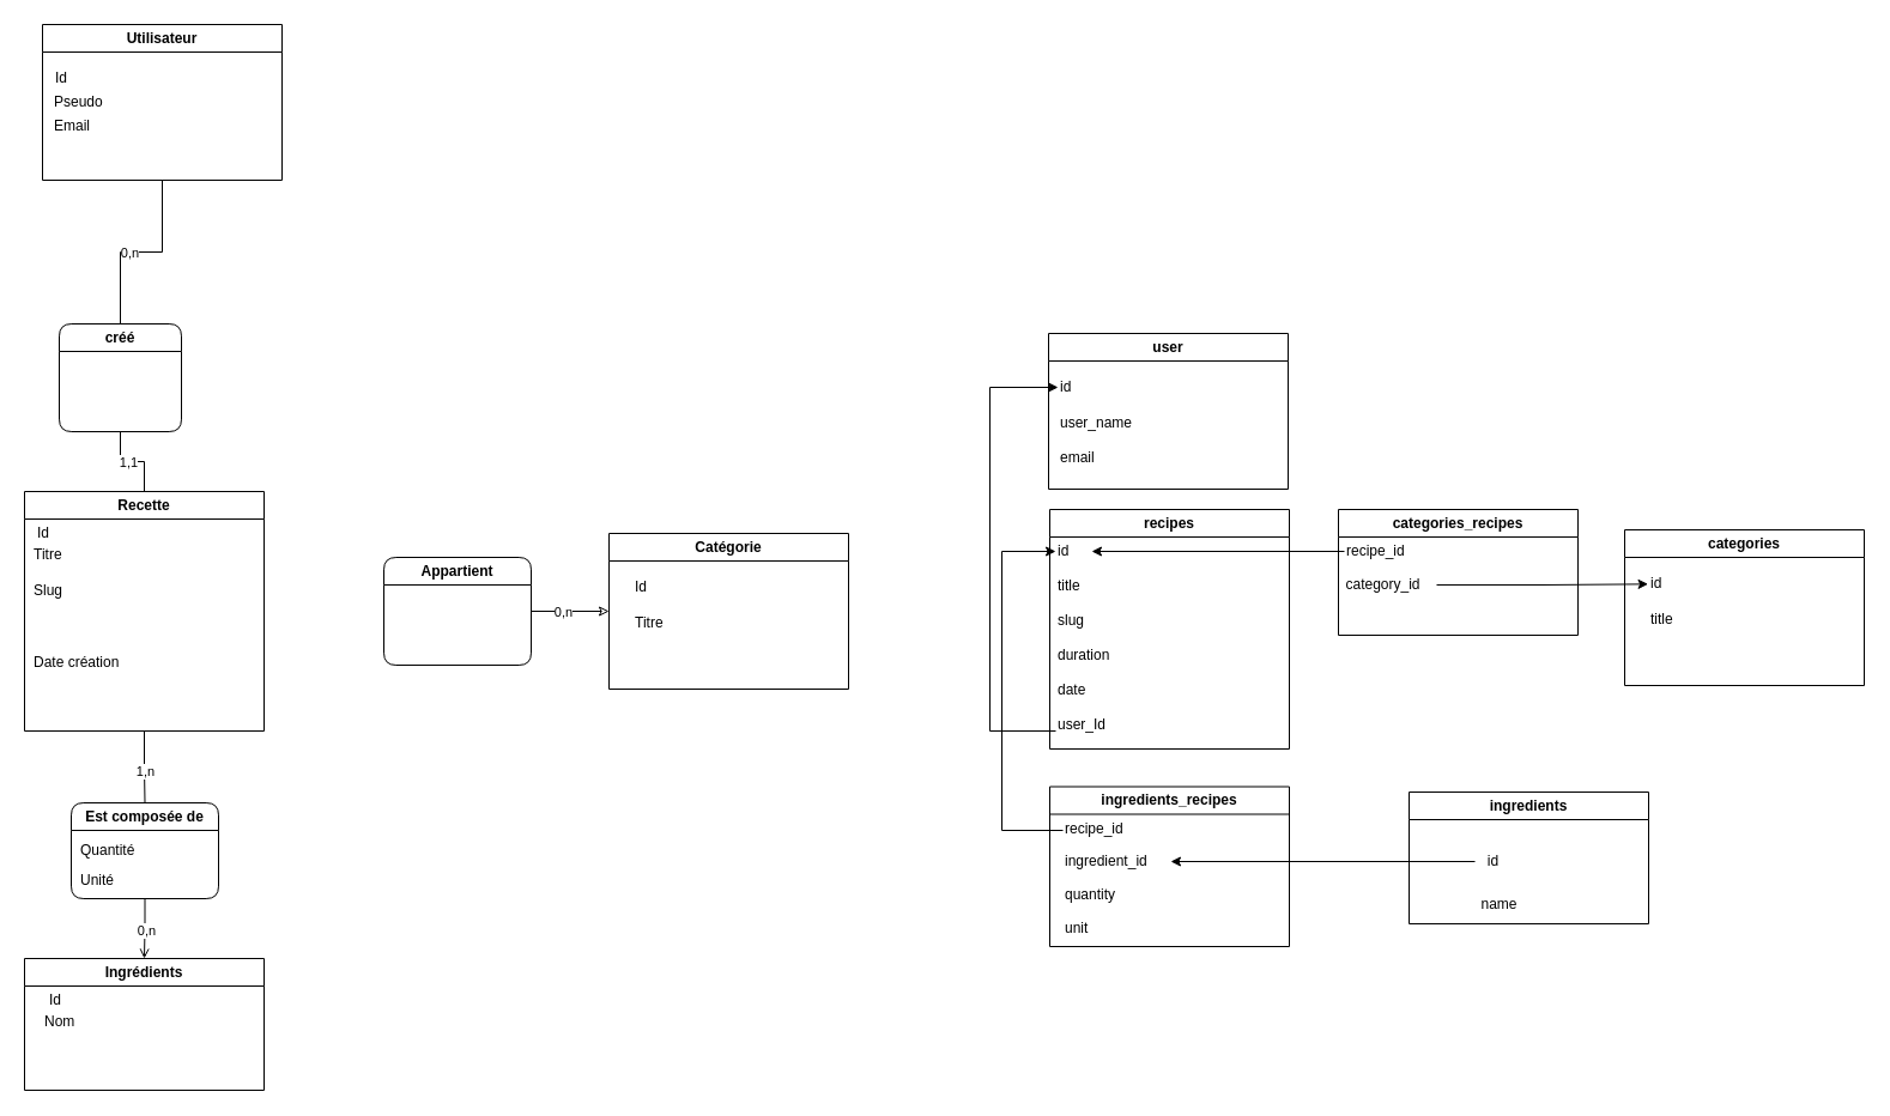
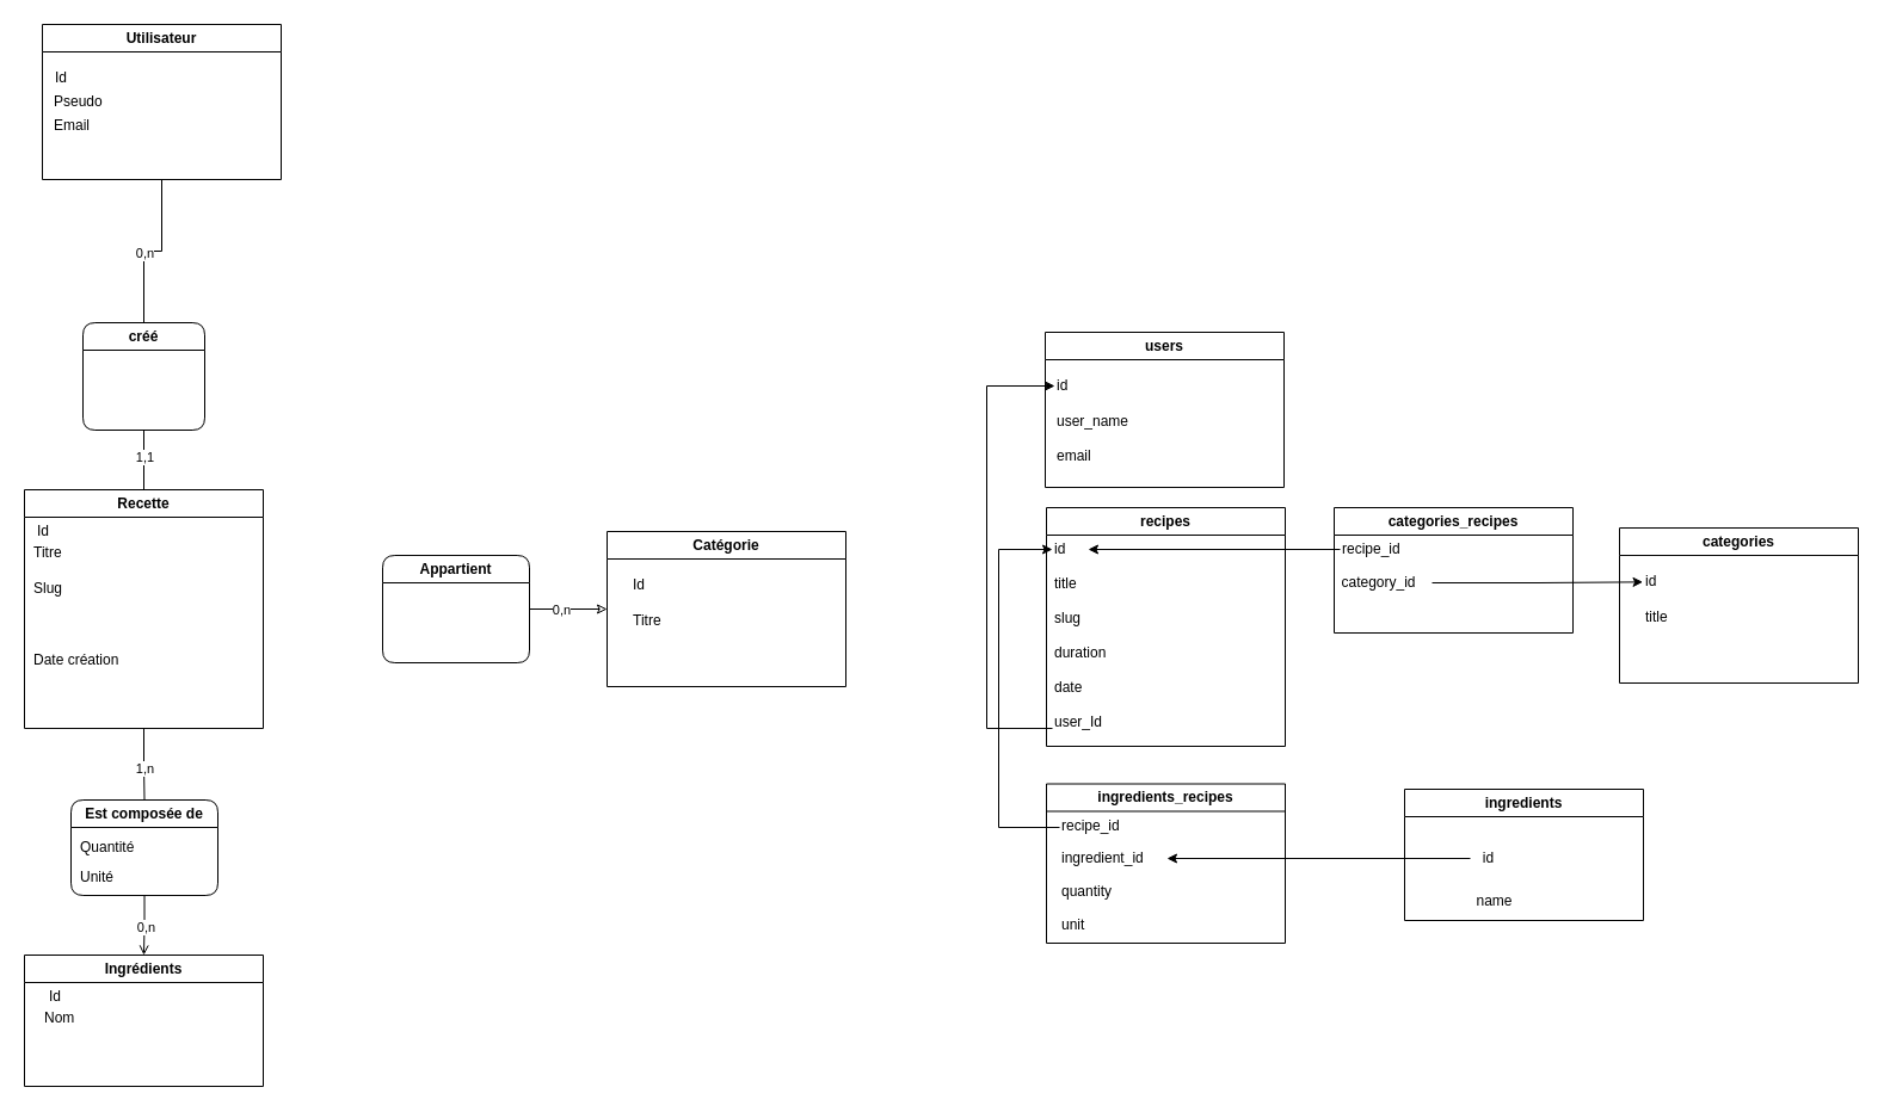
- <mxCell id="32" value="user" style="swimlane;whiteSpace=wrap;html=1;" vertex="1" parent="1"><mxGeometry x="875" y="278" width="200" height="130" as="geometry" /></mxCell>
+ <mxCell id="32" value="users" style="swimlane;whiteSpace=wrap;html=1;" vertex="1" parent="1"><mxGeometry x="875" y="278" width="200" height="130" as="geometry" /></mxCell>
- <mxCell id="26" value="créé" style="swimlane;whiteSpace=wrap;html=1;startSize=23;rounded=1;" vertex="1" parent="1"><mxGeometry x="49" y="270" width="102" height="90" as="geometry" /></mxCell>
+ <mxCell id="26" value="créé" style="swimlane;whiteSpace=wrap;html=1;startSize=23;rounded=1;" vertex="1" parent="1"><mxGeometry x="69" y="270" width="102" height="90" as="geometry" /></mxCell>
